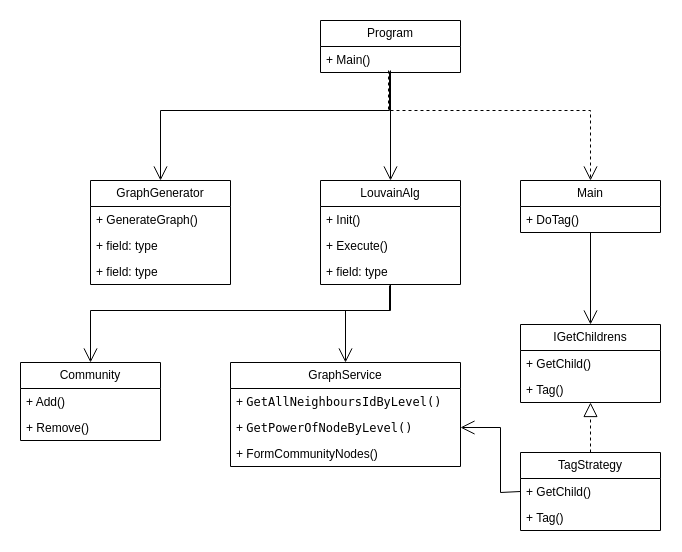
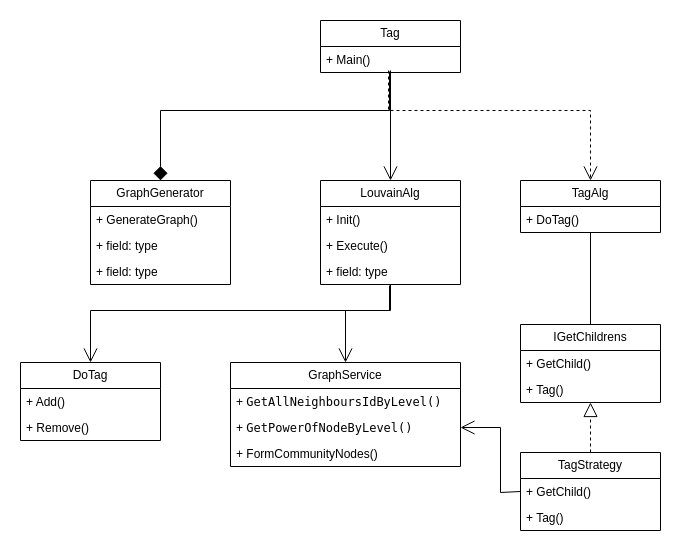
- <mxCell id="2" value="Program" style="swimlane;fontStyle=0;childLayout=stackLayout;horizontal=1;startSize=26;fillColor=none;horizontalStack=0;resizeParent=1;resizeParentMax=0;resizeLast=0;collapsible=1;marginBottom=0;whiteSpace=wrap;html=1;" parent="1" vertex="1"><mxGeometry x="320" y="20" width="140" height="52" as="geometry" /></mxCell>
+ <mxCell id="2" value="Tag" style="swimlane;fontStyle=0;childLayout=stackLayout;horizontal=1;startSize=26;fillColor=none;horizontalStack=0;resizeParent=1;resizeParentMax=0;resizeLast=0;collapsible=1;marginBottom=0;whiteSpace=wrap;html=1;" parent="1" vertex="1"><mxGeometry x="320" y="20" width="140" height="52" as="geometry" /></mxCell>
- <mxCell id="26" value="" style="endArrow=open;endFill=1;endSize=12;html=1;rounded=0;exitX=0.493;exitY=0.962;exitDx=0;exitDy=0;exitPerimeter=0;entryX=0.5;entryY=0;entryDx=0;entryDy=0;" parent="1" source="3" target="4" edge="1"><mxGeometry width="160" relative="1" as="geometry"><mxPoint x="360" y="310" as="sourcePoint" /><mxPoint x="520" y="310" as="targetPoint" /><Array as="points"><mxPoint x="389" y="110" /><mxPoint x="160" y="110" /></Array></mxGeometry></mxCell>
+ <mxCell id="26" value="" style="endArrow=diamond;endFill=1;endSize=12;html=1;rounded=0;exitX=0.493;exitY=0.962;exitDx=0;exitDy=0;exitPerimeter=0;entryX=0.5;entryY=0;entryDx=0;entryDy=0;" parent="1" source="3" target="4" edge="1"><mxGeometry width="160" relative="1" as="geometry"><mxPoint x="360" y="310" as="sourcePoint" /><mxPoint x="520" y="310" as="targetPoint" /><Array as="points"><mxPoint x="389" y="110" /><mxPoint x="160" y="110" /></Array></mxGeometry></mxCell>
- <mxCell id="11" value="Main" style="swimlane;fontStyle=0;childLayout=stackLayout;horizontal=1;startSize=26;fillColor=none;horizontalStack=0;resizeParent=1;resizeParentMax=0;resizeLast=0;collapsible=1;marginBottom=0;whiteSpace=wrap;html=1;" parent="1" vertex="1"><mxGeometry x="520" y="180" width="140" height="52" as="geometry" /></mxCell>
+ <mxCell id="11" value="TagAlg" style="swimlane;fontStyle=0;childLayout=stackLayout;horizontal=1;startSize=26;fillColor=none;horizontalStack=0;resizeParent=1;resizeParentMax=0;resizeLast=0;collapsible=1;marginBottom=0;whiteSpace=wrap;html=1;" parent="1" vertex="1"><mxGeometry x="520" y="180" width="140" height="52" as="geometry" /></mxCell>
- <mxCell id="24" value="" style="endArrow=open;endFill=1;endSize=12;html=1;rounded=0;" parent="1" source="12" target="17" edge="1"><mxGeometry width="160" relative="1" as="geometry"><mxPoint x="430" y="430" as="sourcePoint" /><mxPoint x="590" y="320" as="targetPoint" /></mxGeometry></mxCell>
+ <mxCell id="24" value="" style="endArrow=none;endFill=1;endSize=12;html=1;rounded=0;" parent="1" source="12" target="17" edge="1"><mxGeometry width="160" relative="1" as="geometry"><mxPoint x="430" y="430" as="sourcePoint" /><mxPoint x="590" y="320" as="targetPoint" /></mxGeometry></mxCell>
- <mxCell id="8" value="Community" style="swimlane;fontStyle=0;childLayout=stackLayout;horizontal=1;startSize=26;fillColor=none;horizontalStack=0;resizeParent=1;resizeParentMax=0;resizeLast=0;collapsible=1;marginBottom=0;whiteSpace=wrap;html=1;" parent="1" vertex="1"><mxGeometry x="20" y="362" width="140" height="78" as="geometry" /></mxCell>
+ <mxCell id="8" value="DoTag" style="swimlane;fontStyle=0;childLayout=stackLayout;horizontal=1;startSize=26;fillColor=none;horizontalStack=0;resizeParent=1;resizeParentMax=0;resizeLast=0;collapsible=1;marginBottom=0;whiteSpace=wrap;html=1;" parent="1" vertex="1"><mxGeometry x="20" y="362" width="140" height="78" as="geometry" /></mxCell>
